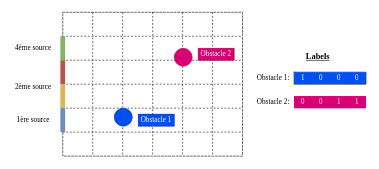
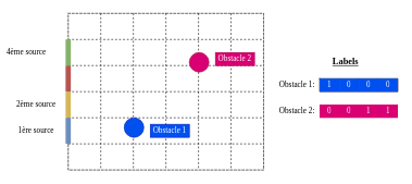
- <mxCell id="53" value="&lt;font face=&quot;Iwona&quot;&gt;4ème source&lt;/font&gt;" style="text;html=1;strokeColor=none;fillColor=none;align=center;verticalAlign=middle;whiteSpace=wrap;rounded=0;" vertex="1" parent="1"><mxGeometry x="20" y="70" width="70" height="20" as="geometry" /></mxCell>
+ <mxCell id="53" value="&lt;font face=&quot;Iwona&quot;&gt;4ème source&lt;/font&gt;" style="text;html=1;strokeColor=none;fillColor=none;align=center;verticalAlign=middle;whiteSpace=wrap;rounded=0;" vertex="1" parent="1"><mxGeometry x="5" y="70" width="70" height="20" as="geometry" /></mxCell>
- <mxCell id="52" value="&lt;font face=&quot;Iwona&quot;&gt;2ème source&lt;/font&gt;" style="text;html=1;strokeColor=none;fillColor=none;align=center;verticalAlign=middle;whiteSpace=wrap;rounded=0;" vertex="1" parent="1"><mxGeometry x="20" y="135" width="70" height="20" as="geometry" /></mxCell>
+ <mxCell id="52" value="&lt;font face=&quot;Iwona&quot;&gt;2ème source&lt;/font&gt;" style="text;html=1;strokeColor=none;fillColor=none;align=center;verticalAlign=middle;whiteSpace=wrap;rounded=0;" vertex="1" parent="1"><mxGeometry x="20" y="150" width="70" height="20" as="geometry" /></mxCell>
